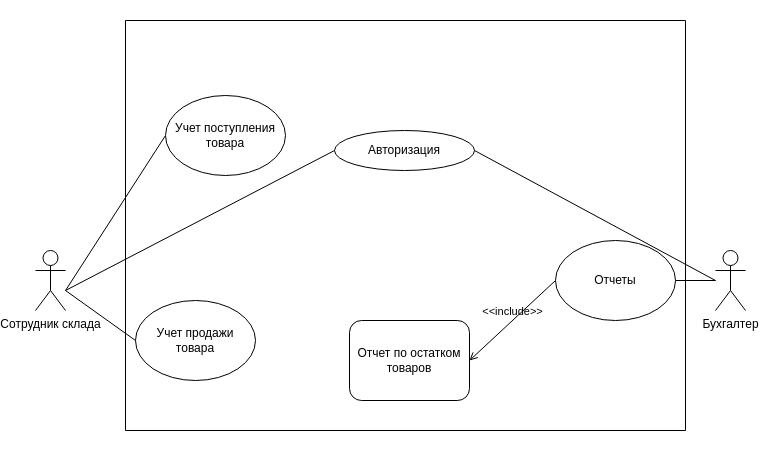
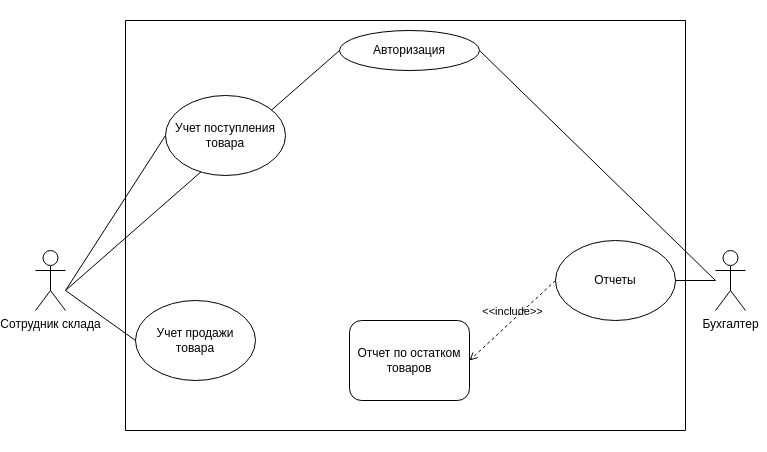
- <mxCell id="5" value="Авторизация" style="ellipse;whiteSpace=wrap;html=1;" vertex="1" parent="1"><mxGeometry x="319" y="130" width="140" height="40" as="geometry" /></mxCell>
+ <mxCell id="5" value="Авторизация" style="ellipse;whiteSpace=wrap;html=1;" vertex="1" parent="1"><mxGeometry x="324" y="30" width="140" height="40" as="geometry" /></mxCell>
- <mxCell id="11" value="&amp;lt;&amp;lt;include&amp;gt;&amp;gt;" style="html=1;verticalAlign=bottom;labelBackgroundColor=none;endArrow=open;endFill=0;dashed=0;rounded=0;exitX=0;exitY=0.5;exitDx=0;exitDy=0;entryX=1;entryY=0.5;entryDx=0;entryDy=0;" edge="1" parent="1" source="8" target="9"><mxGeometry width="160" relative="1" as="geometry"><mxPoint x="370" y="280" as="sourcePoint" /><mxPoint x="530" y="280" as="targetPoint" /></mxGeometry></mxCell>
+ <mxCell id="11" value="&amp;lt;&amp;lt;include&amp;gt;&amp;gt;" style="html=1;verticalAlign=bottom;labelBackgroundColor=none;endArrow=open;endFill=0;dashed=1;rounded=0;exitX=0;exitY=0.5;exitDx=0;exitDy=0;entryX=1;entryY=0.5;entryDx=0;entryDy=0;" edge="1" parent="1" source="8" target="9"><mxGeometry width="160" relative="1" as="geometry"><mxPoint x="370" y="280" as="sourcePoint" /><mxPoint x="530" y="280" as="targetPoint" /></mxGeometry></mxCell>
